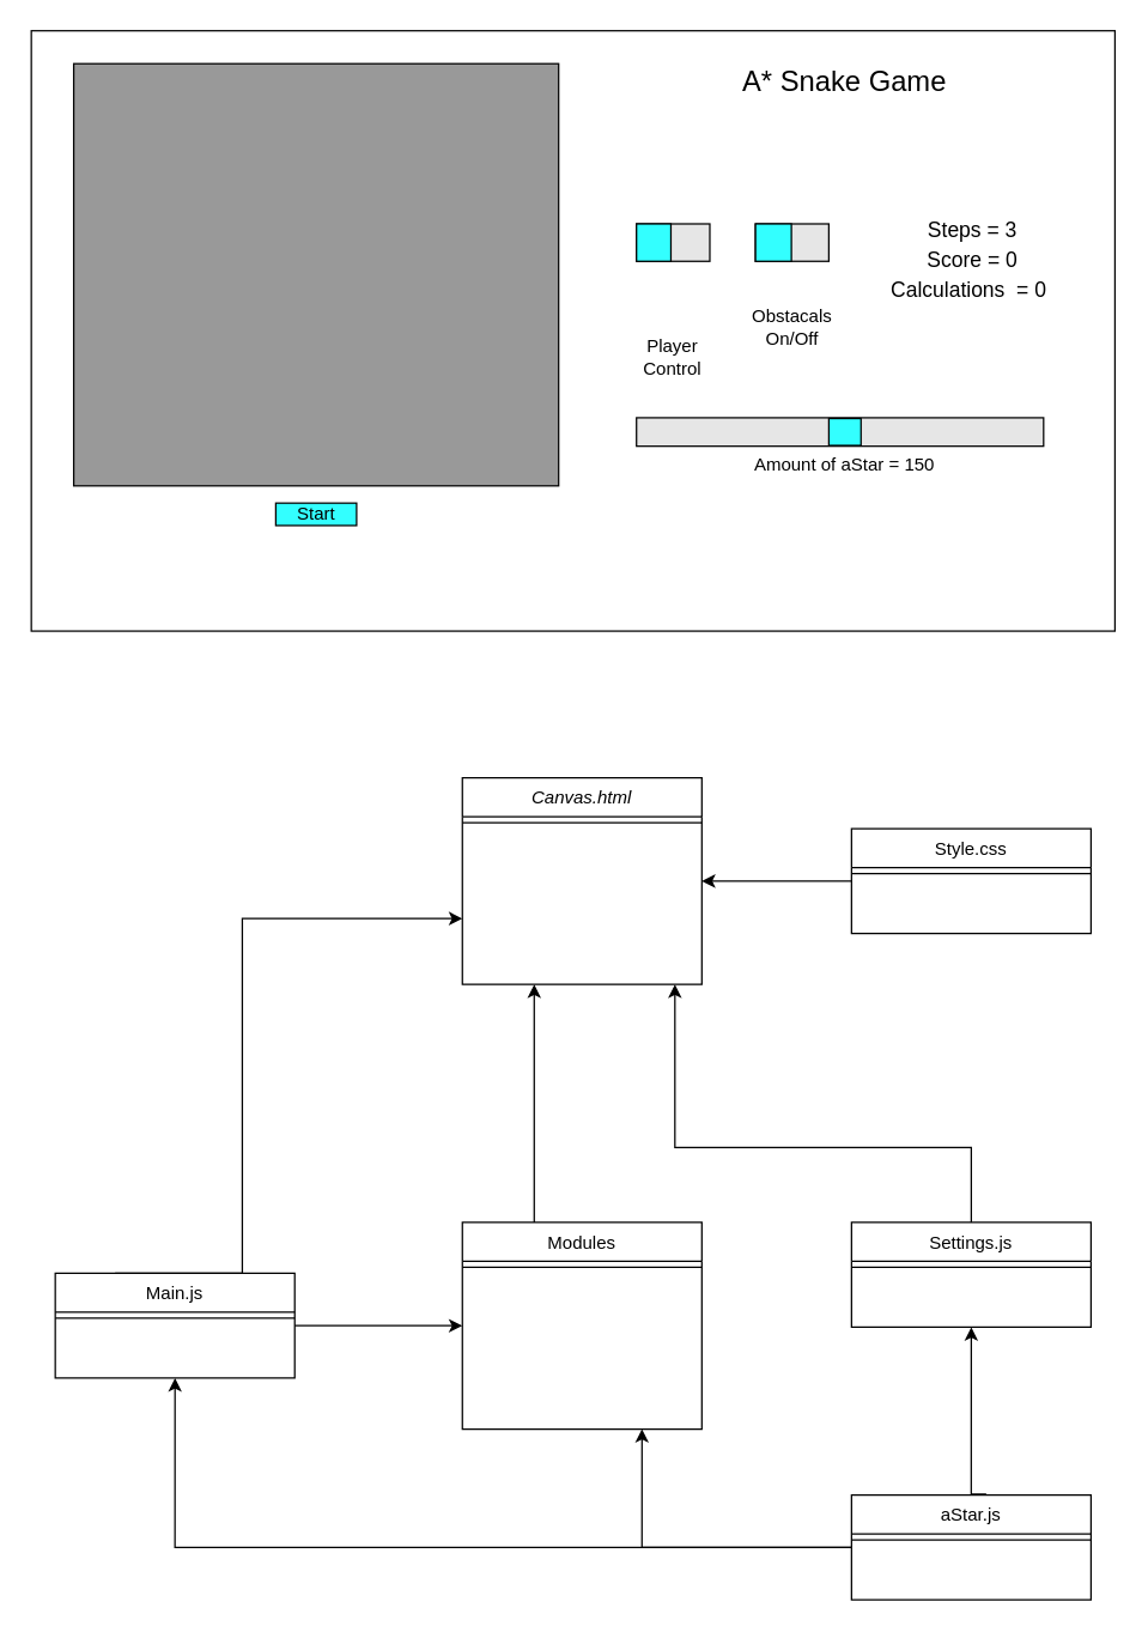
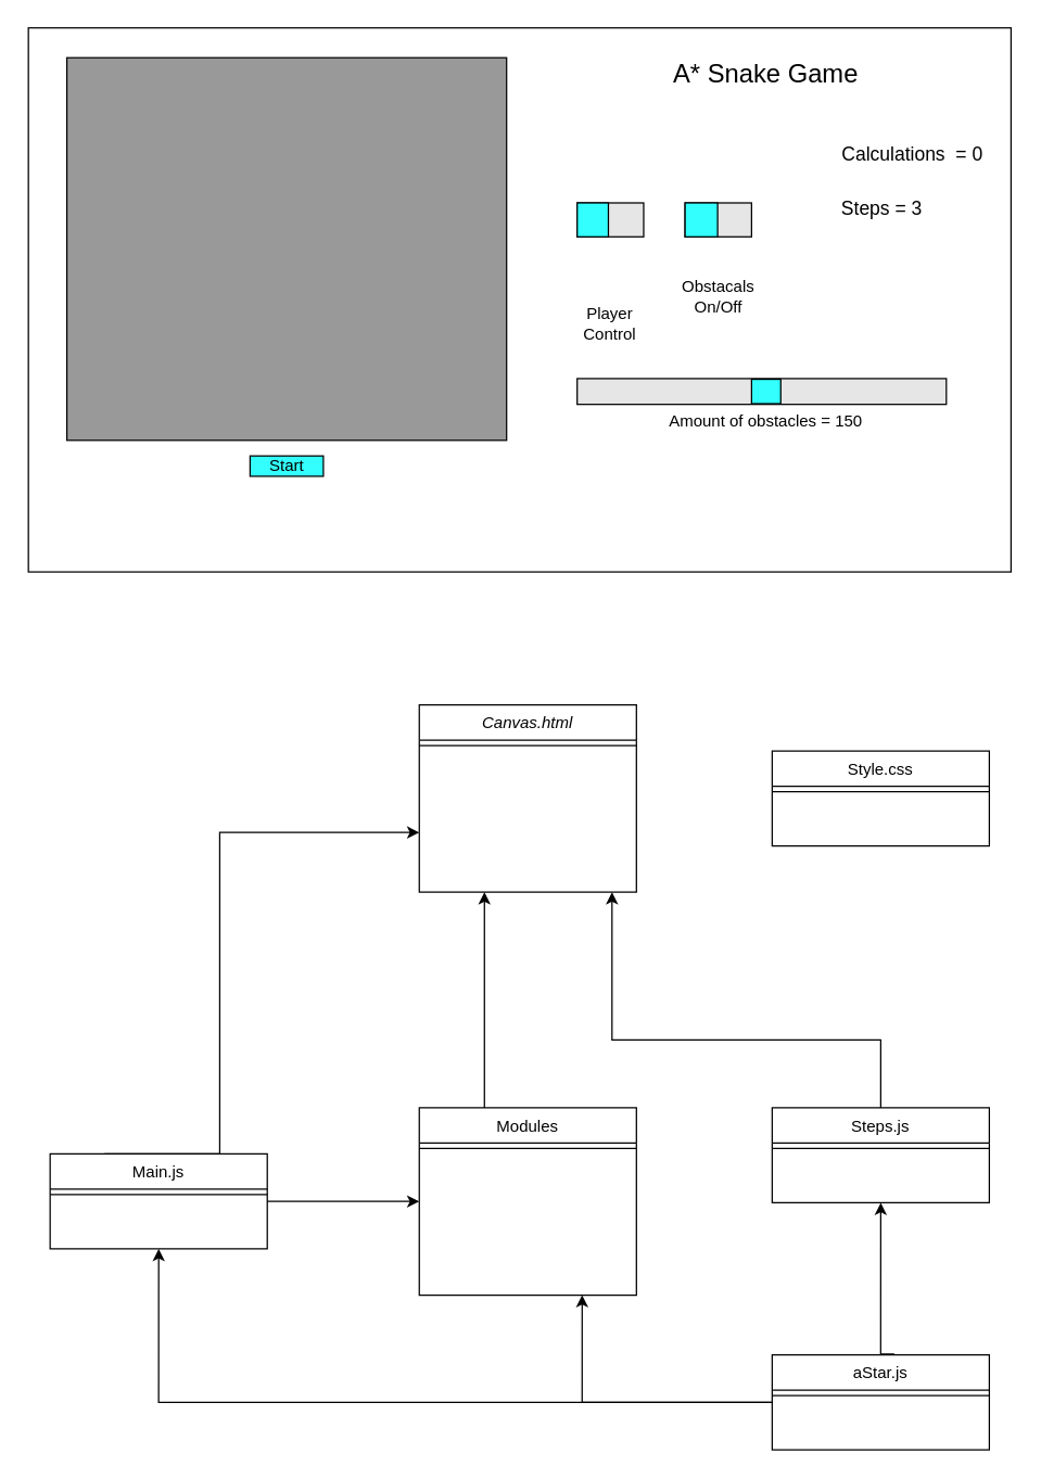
- <mxCell id="36" value="&lt;font style=&quot;font-size: 14px&quot;&gt;Score = 0&lt;/font&gt;" style="text;html=1;strokeColor=none;fillColor=none;align=center;verticalAlign=middle;whiteSpace=wrap;rounded=0;" parent="1" vertex="1"><mxGeometry x="608.26" y="163" width="83" height="20" as="geometry" /></mxCell>
- <mxCell id="37" value="&lt;font style=&quot;font-size: 14px&quot;&gt;Calculations&amp;nbsp; = 0&lt;/font&gt;" style="text;html=1;strokeColor=none;fillColor=none;align=center;verticalAlign=middle;whiteSpace=wrap;rounded=0;" parent="1" vertex="1"><mxGeometry x="583.76" y="183" width="126" height="20" as="geometry" /></mxCell>
+ <mxCell id="37" value="&lt;font style=&quot;font-size: 14px&quot;&gt;Calculations&amp;nbsp; = 0&lt;/font&gt;" style="text;html=1;strokeColor=none;fillColor=none;align=center;verticalAlign=middle;whiteSpace=wrap;rounded=0;" parent="1" vertex="1"><mxGeometry x="608.76" y="103" width="126" height="20" as="geometry" /></mxCell>
- <mxCell id="28" value="Amount of aStar = 150" style="text;html=1;strokeColor=none;fillColor=none;align=center;verticalAlign=middle;whiteSpace=wrap;rounded=0;" parent="1" vertex="1"><mxGeometry x="469.14" y="300" width="189.75" height="20" as="geometry" /></mxCell>
+ <mxCell id="28" value="Amount of obstacles = 150" style="text;html=1;strokeColor=none;fillColor=none;align=center;verticalAlign=middle;whiteSpace=wrap;rounded=0;" parent="1" vertex="1"><mxGeometry x="469.14" y="300" width="189.75" height="20" as="geometry" /></mxCell>
- <mxCell id="10" style="edgeStyle=orthogonalEdgeStyle;rounded=0;orthogonalLoop=1;jettySize=auto;html=1;exitX=0;exitY=0.5;exitDx=0;exitDy=0;entryX=1;entryY=0.5;entryDx=0;entryDy=0;" parent="1" source="11" target="2" edge="1"><mxGeometry relative="1" as="geometry" /></mxCell>
- <mxCell id="7" value="Settings.js" style="swimlane;fontStyle=0;align=center;verticalAlign=top;childLayout=stackLayout;horizontal=1;startSize=26;horizontalStack=0;resizeParent=1;resizeLast=0;collapsible=1;marginBottom=0;rounded=0;shadow=0;strokeWidth=1;" parent="1" vertex="1"><mxGeometry x="568.43" y="816" width="160" height="70" as="geometry"><mxRectangle x="340" y="380" width="170" height="26" as="alternateBounds" /></mxGeometry></mxCell>
+ <mxCell id="7" value="Steps.js" style="swimlane;fontStyle=0;align=center;verticalAlign=top;childLayout=stackLayout;horizontal=1;startSize=26;horizontalStack=0;resizeParent=1;resizeLast=0;collapsible=1;marginBottom=0;rounded=0;shadow=0;strokeWidth=1;" parent="1" vertex="1"><mxGeometry x="568.43" y="816" width="160" height="70" as="geometry"><mxRectangle x="340" y="380" width="170" height="26" as="alternateBounds" /></mxGeometry></mxCell>
